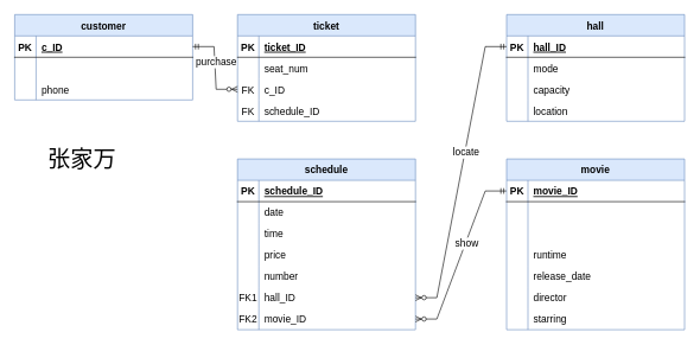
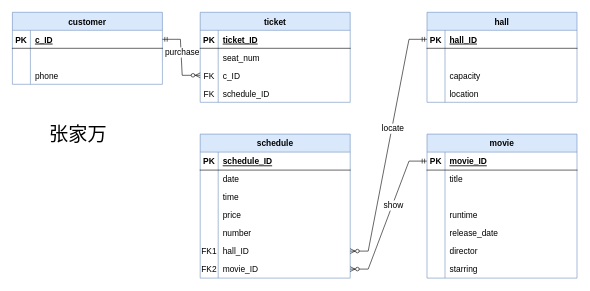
- <mxCell id="56" value="mode" style="shape=partialRectangle;overflow=hidden;connectable=0;fillColor=none;top=0;left=0;bottom=0;right=0;align=left;spacingLeft=6;fontSize=14;" parent="54" vertex="1"><mxGeometry x="30" width="220" height="30" as="geometry"><mxRectangle width="220" height="30" as="alternateBounds" /></mxGeometry></mxCell>
- <mxCell id="86" value="&lt;font style=&quot;font-size: 32px;&quot;&gt;张家万&lt;/font&gt;" style="text;html=1;align=center;verticalAlign=middle;resizable=0;points=[];autosize=1;strokeColor=none;fillColor=none;" vertex="1" parent="1"><mxGeometry x="57" y="199" width="114" height="50" as="geometry" /></mxCell>
+ <mxCell id="86" value="&lt;font style=&quot;font-size: 32px;&quot;&gt;张家万&lt;/font&gt;" style="text;html=1;align=center;verticalAlign=middle;resizable=0;points=[];autosize=1;strokeColor=none;fillColor=none;" vertex="1" parent="1"><mxGeometry x="72" y="199" width="114" height="50" as="geometry" /></mxCell>
+ <mxCell id="69" value="title" style="shape=partialRectangle;overflow=hidden;connectable=0;fillColor=none;top=0;left=0;bottom=0;right=0;align=left;spacingLeft=6;fontSize=14;" parent="67" vertex="1"><mxGeometry x="30" width="220" height="30" as="geometry"><mxRectangle width="220" height="30" as="alternateBounds" /></mxGeometry></mxCell>
